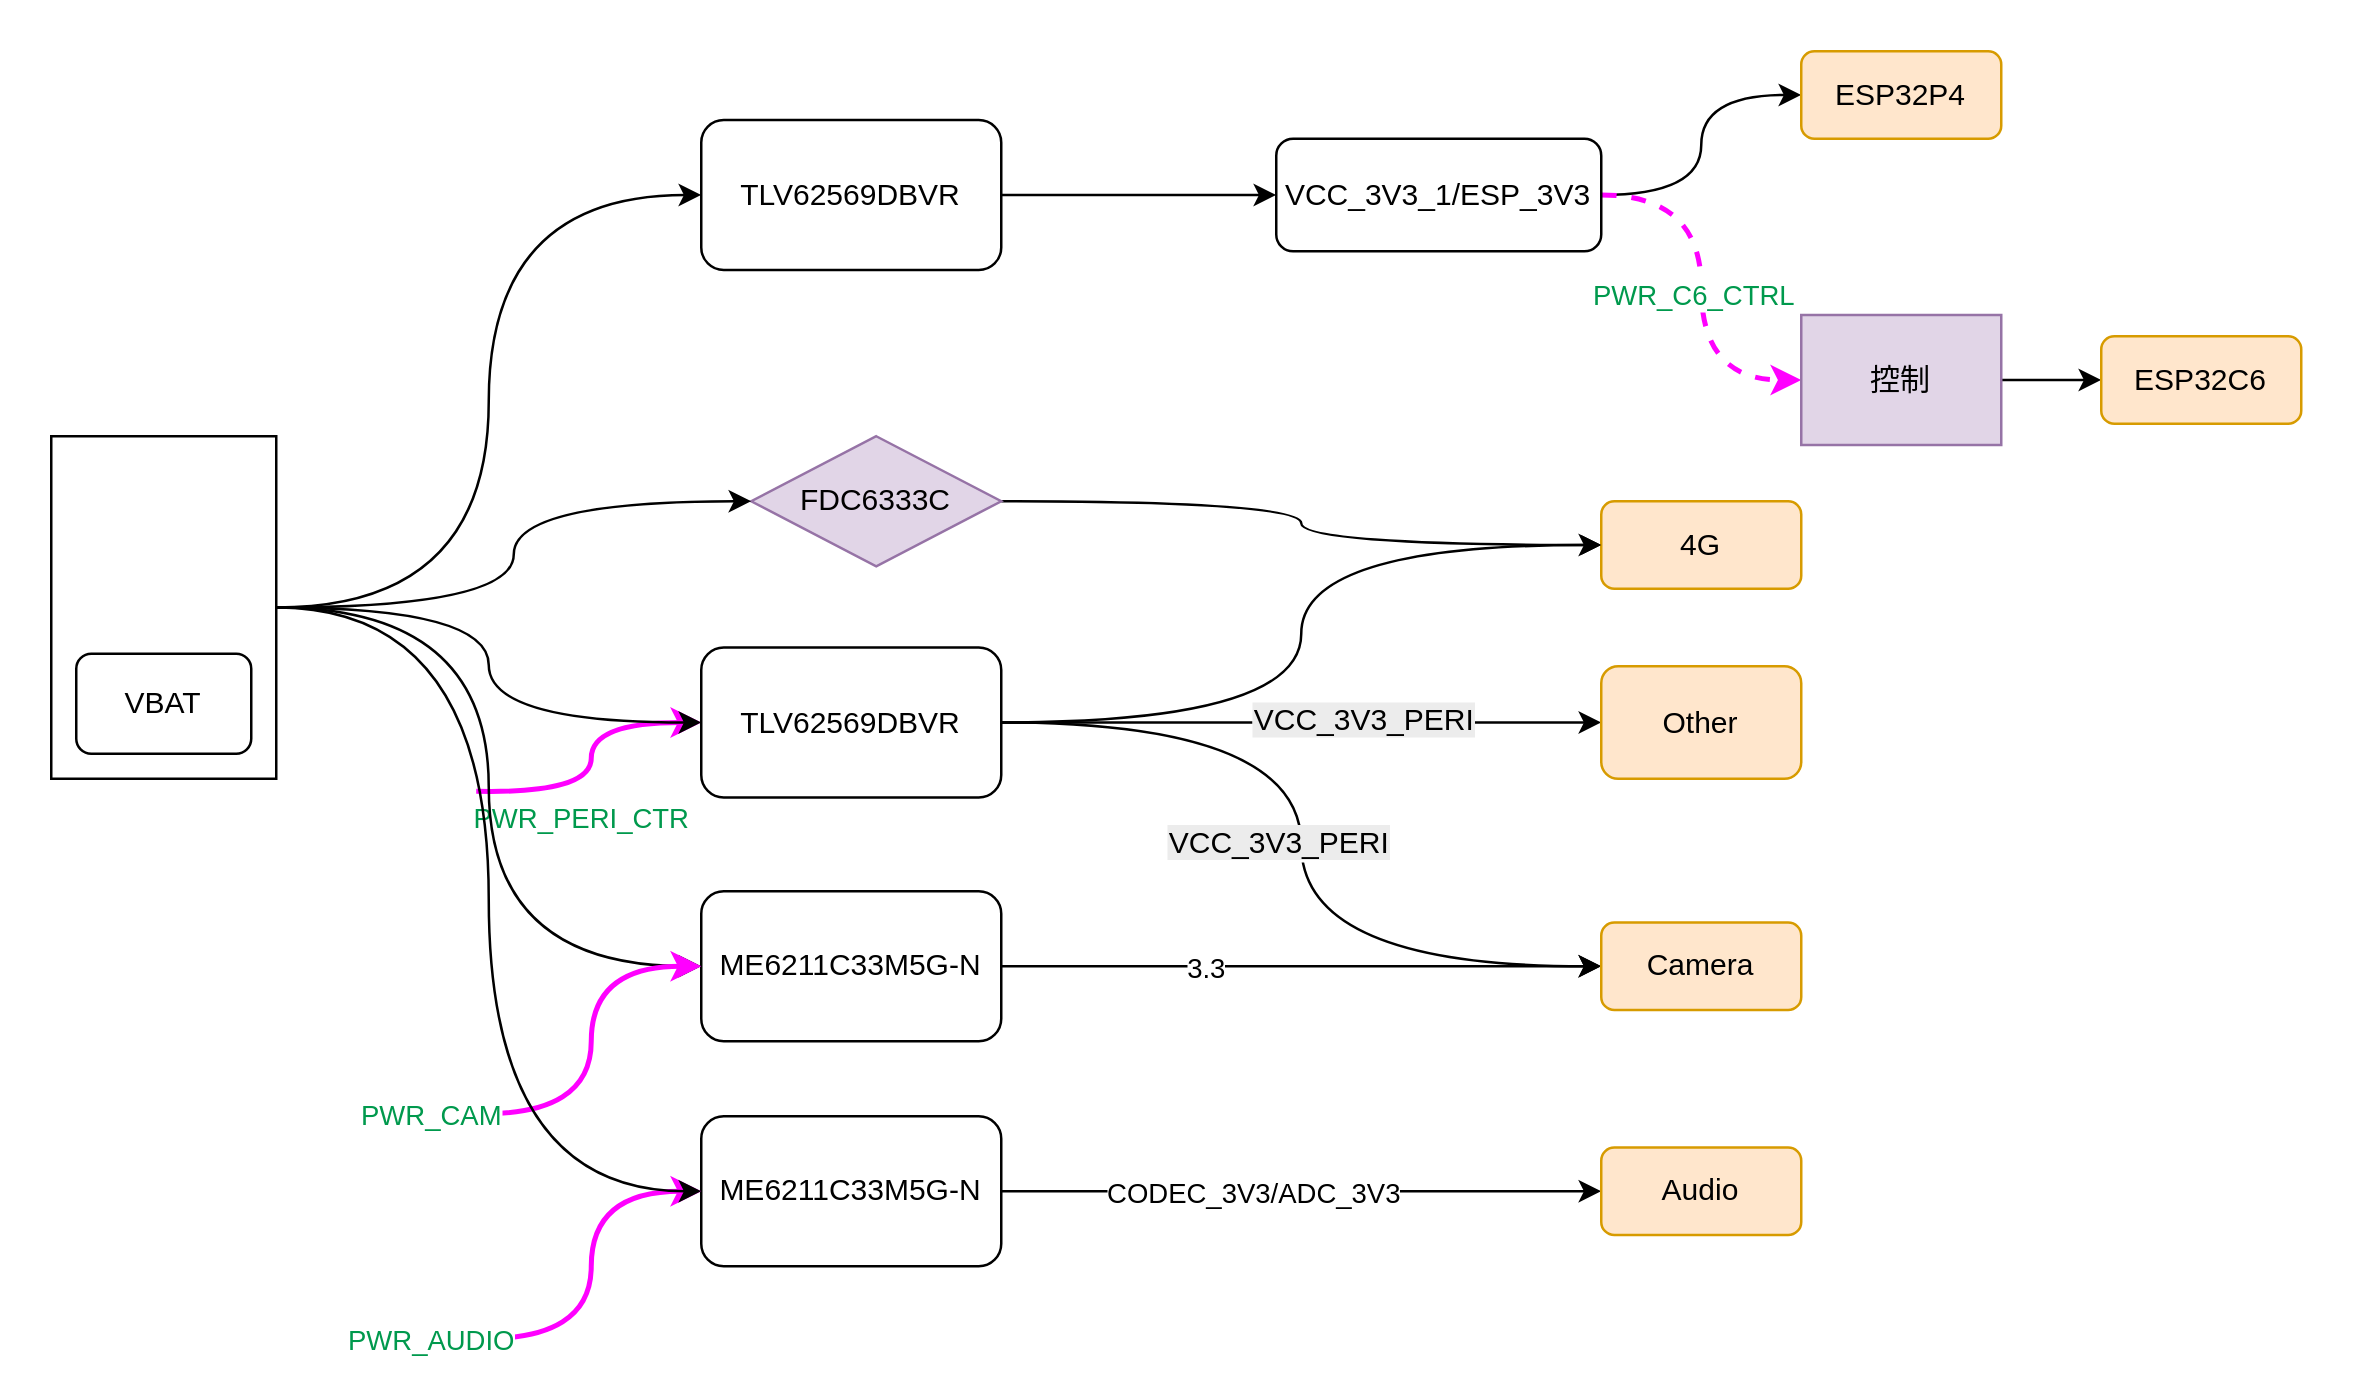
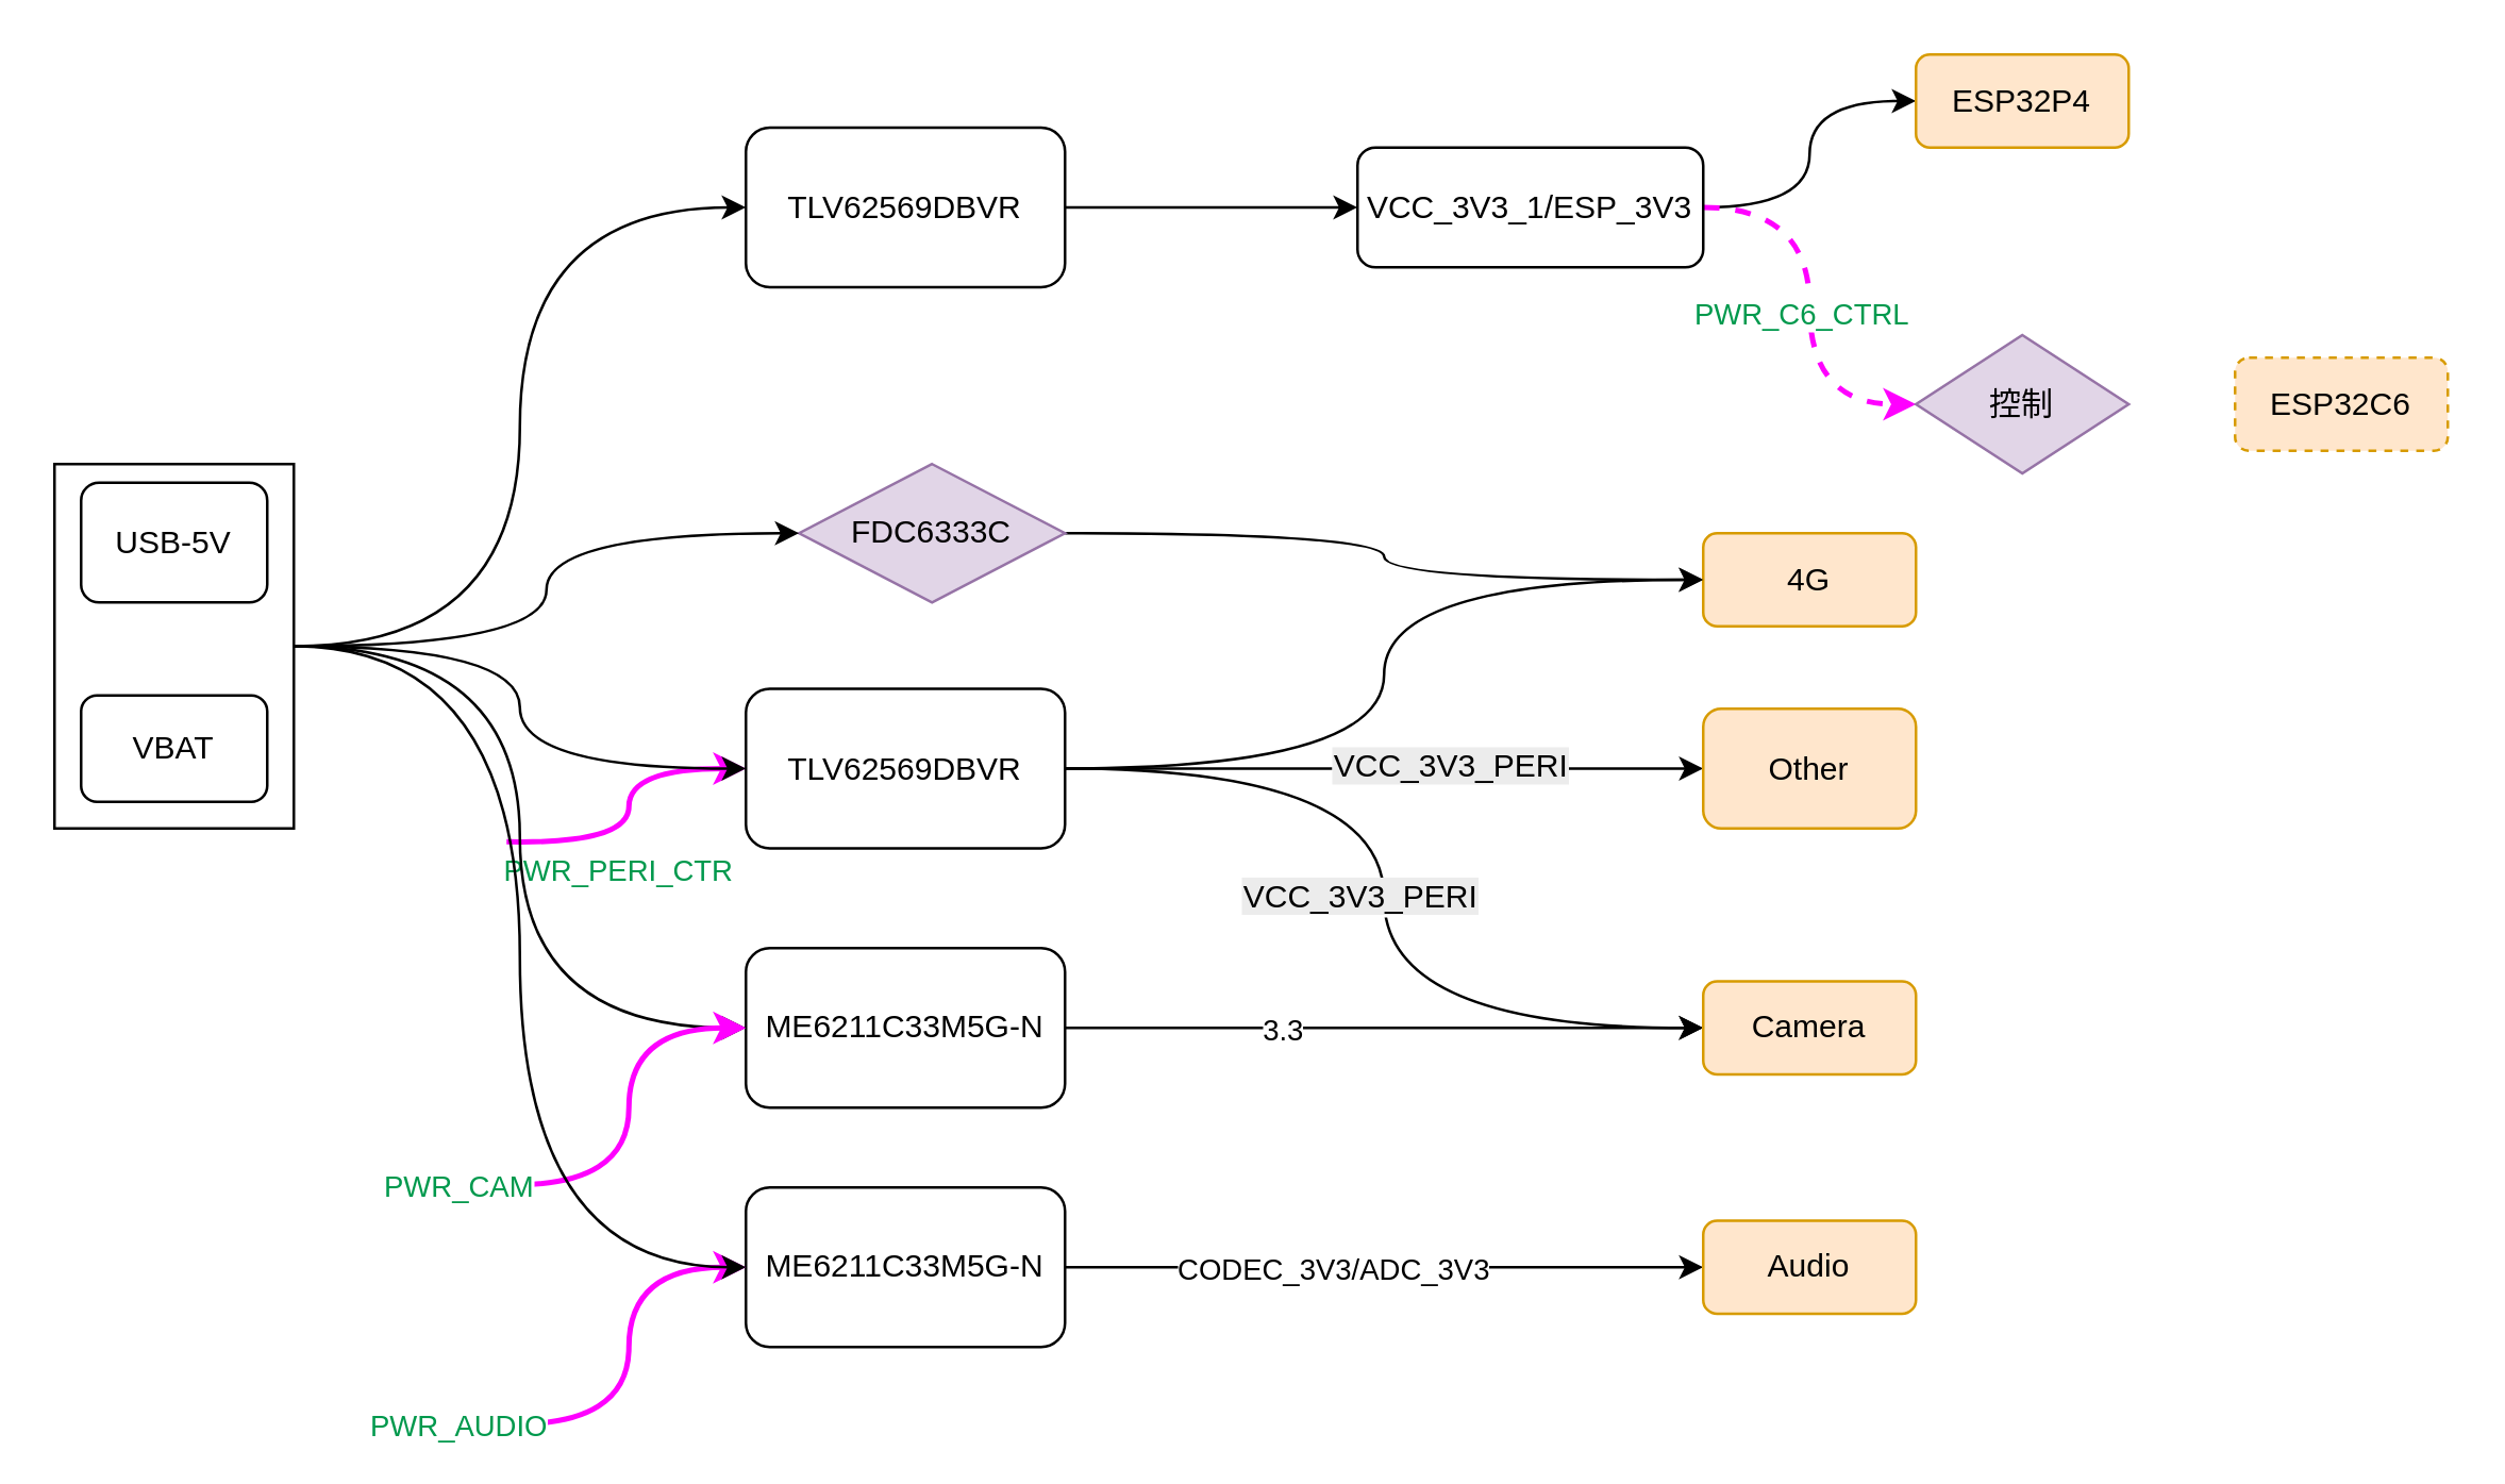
- <mxCell id="14" value="控制" style="whiteSpace=wrap;html=1;fillColor=#e1d5e7;strokeColor=#9673a6;rounded=0;" vertex="1" parent="1"><mxGeometry x="720" y="125.5" width="80" height="52" as="geometry" /></mxCell>
+ <mxCell id="14" value="控制" style="rhombus;whiteSpace=wrap;html=1;fillColor=#e1d5e7;strokeColor=#9673a6;" vertex="1" parent="1"><mxGeometry x="720" y="125.5" width="80" height="52" as="geometry" /></mxCell>
- <mxCell id="13" style="edgeStyle=orthogonalEdgeStyle;curved=1;rounded=0;orthogonalLoop=1;jettySize=auto;html=1;exitX=1;exitY=0.5;exitDx=0;exitDy=0;entryX=0;entryY=0.5;entryDx=0;entryDy=0;" edge="1" parent="1" source="14" target="15"><mxGeometry relative="1" as="geometry" /></mxCell>
- <mxCell id="15" value="ESP32C6" style="rounded=1;whiteSpace=wrap;html=1;fillColor=#ffe6cc;strokeColor=#d79b00;" vertex="1" parent="1"><mxGeometry x="840" y="134" width="80" height="35" as="geometry" /></mxCell>
+ <mxCell id="15" value="ESP32C6" style="rounded=1;whiteSpace=wrap;html=1;fillColor=#ffe6cc;strokeColor=#d79b00;dashed=1;" vertex="1" parent="1"><mxGeometry x="840" y="134" width="80" height="35" as="geometry" /></mxCell>
+ <mxCell id="10" value="USB-5V" style="rounded=1;whiteSpace=wrap;html=1;" vertex="1" parent="8"><mxGeometry x="10" y="7" width="70" height="45" as="geometry" /></mxCell>
- <mxCell id="42" style="edgeStyle=orthogonalEdgeStyle;curved=1;rounded=0;orthogonalLoop=1;jettySize=auto;html=1;exitX=1;exitY=0.5;exitDx=0;exitDy=0;entryX=0;entryY=0.5;entryDx=0;entryDy=0;endArrow=open;" edge="1" parent="1" source="43" target="41"><mxGeometry relative="1" as="geometry" /></mxCell>
+ <mxCell id="42" style="edgeStyle=orthogonalEdgeStyle;curved=1;rounded=0;orthogonalLoop=1;jettySize=auto;html=1;exitX=1;exitY=0.5;exitDx=0;exitDy=0;entryX=0;entryY=0.5;entryDx=0;entryDy=0;" edge="1" parent="1" source="43" target="41"><mxGeometry relative="1" as="geometry" /></mxCell>
